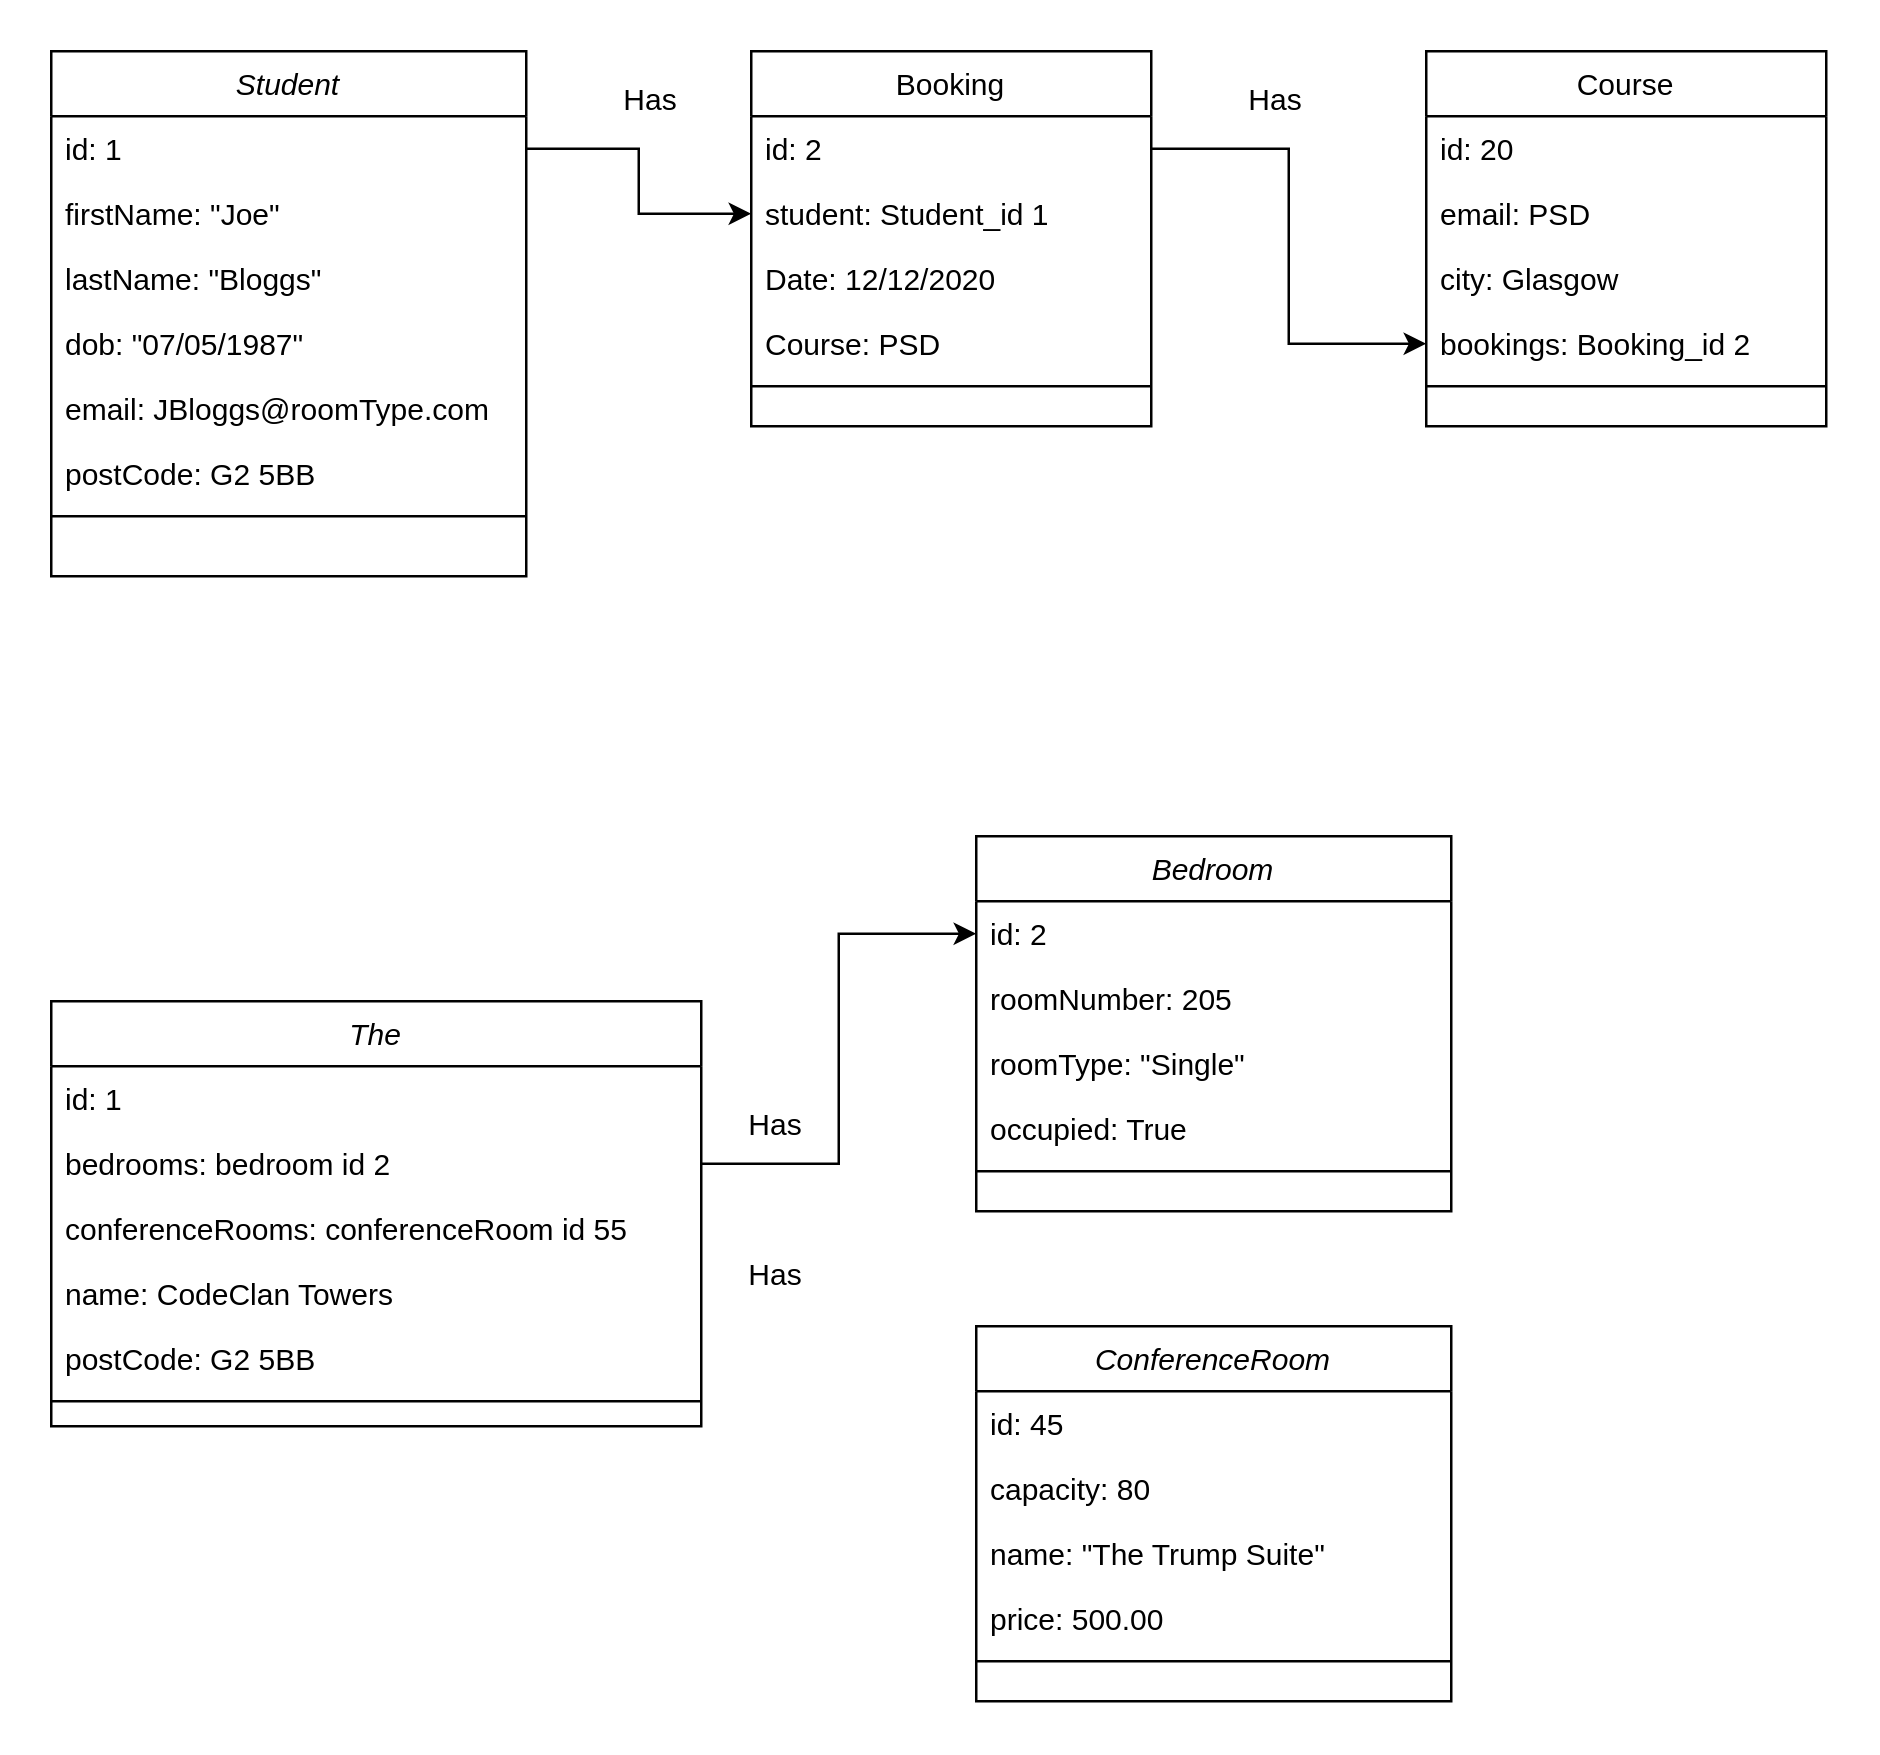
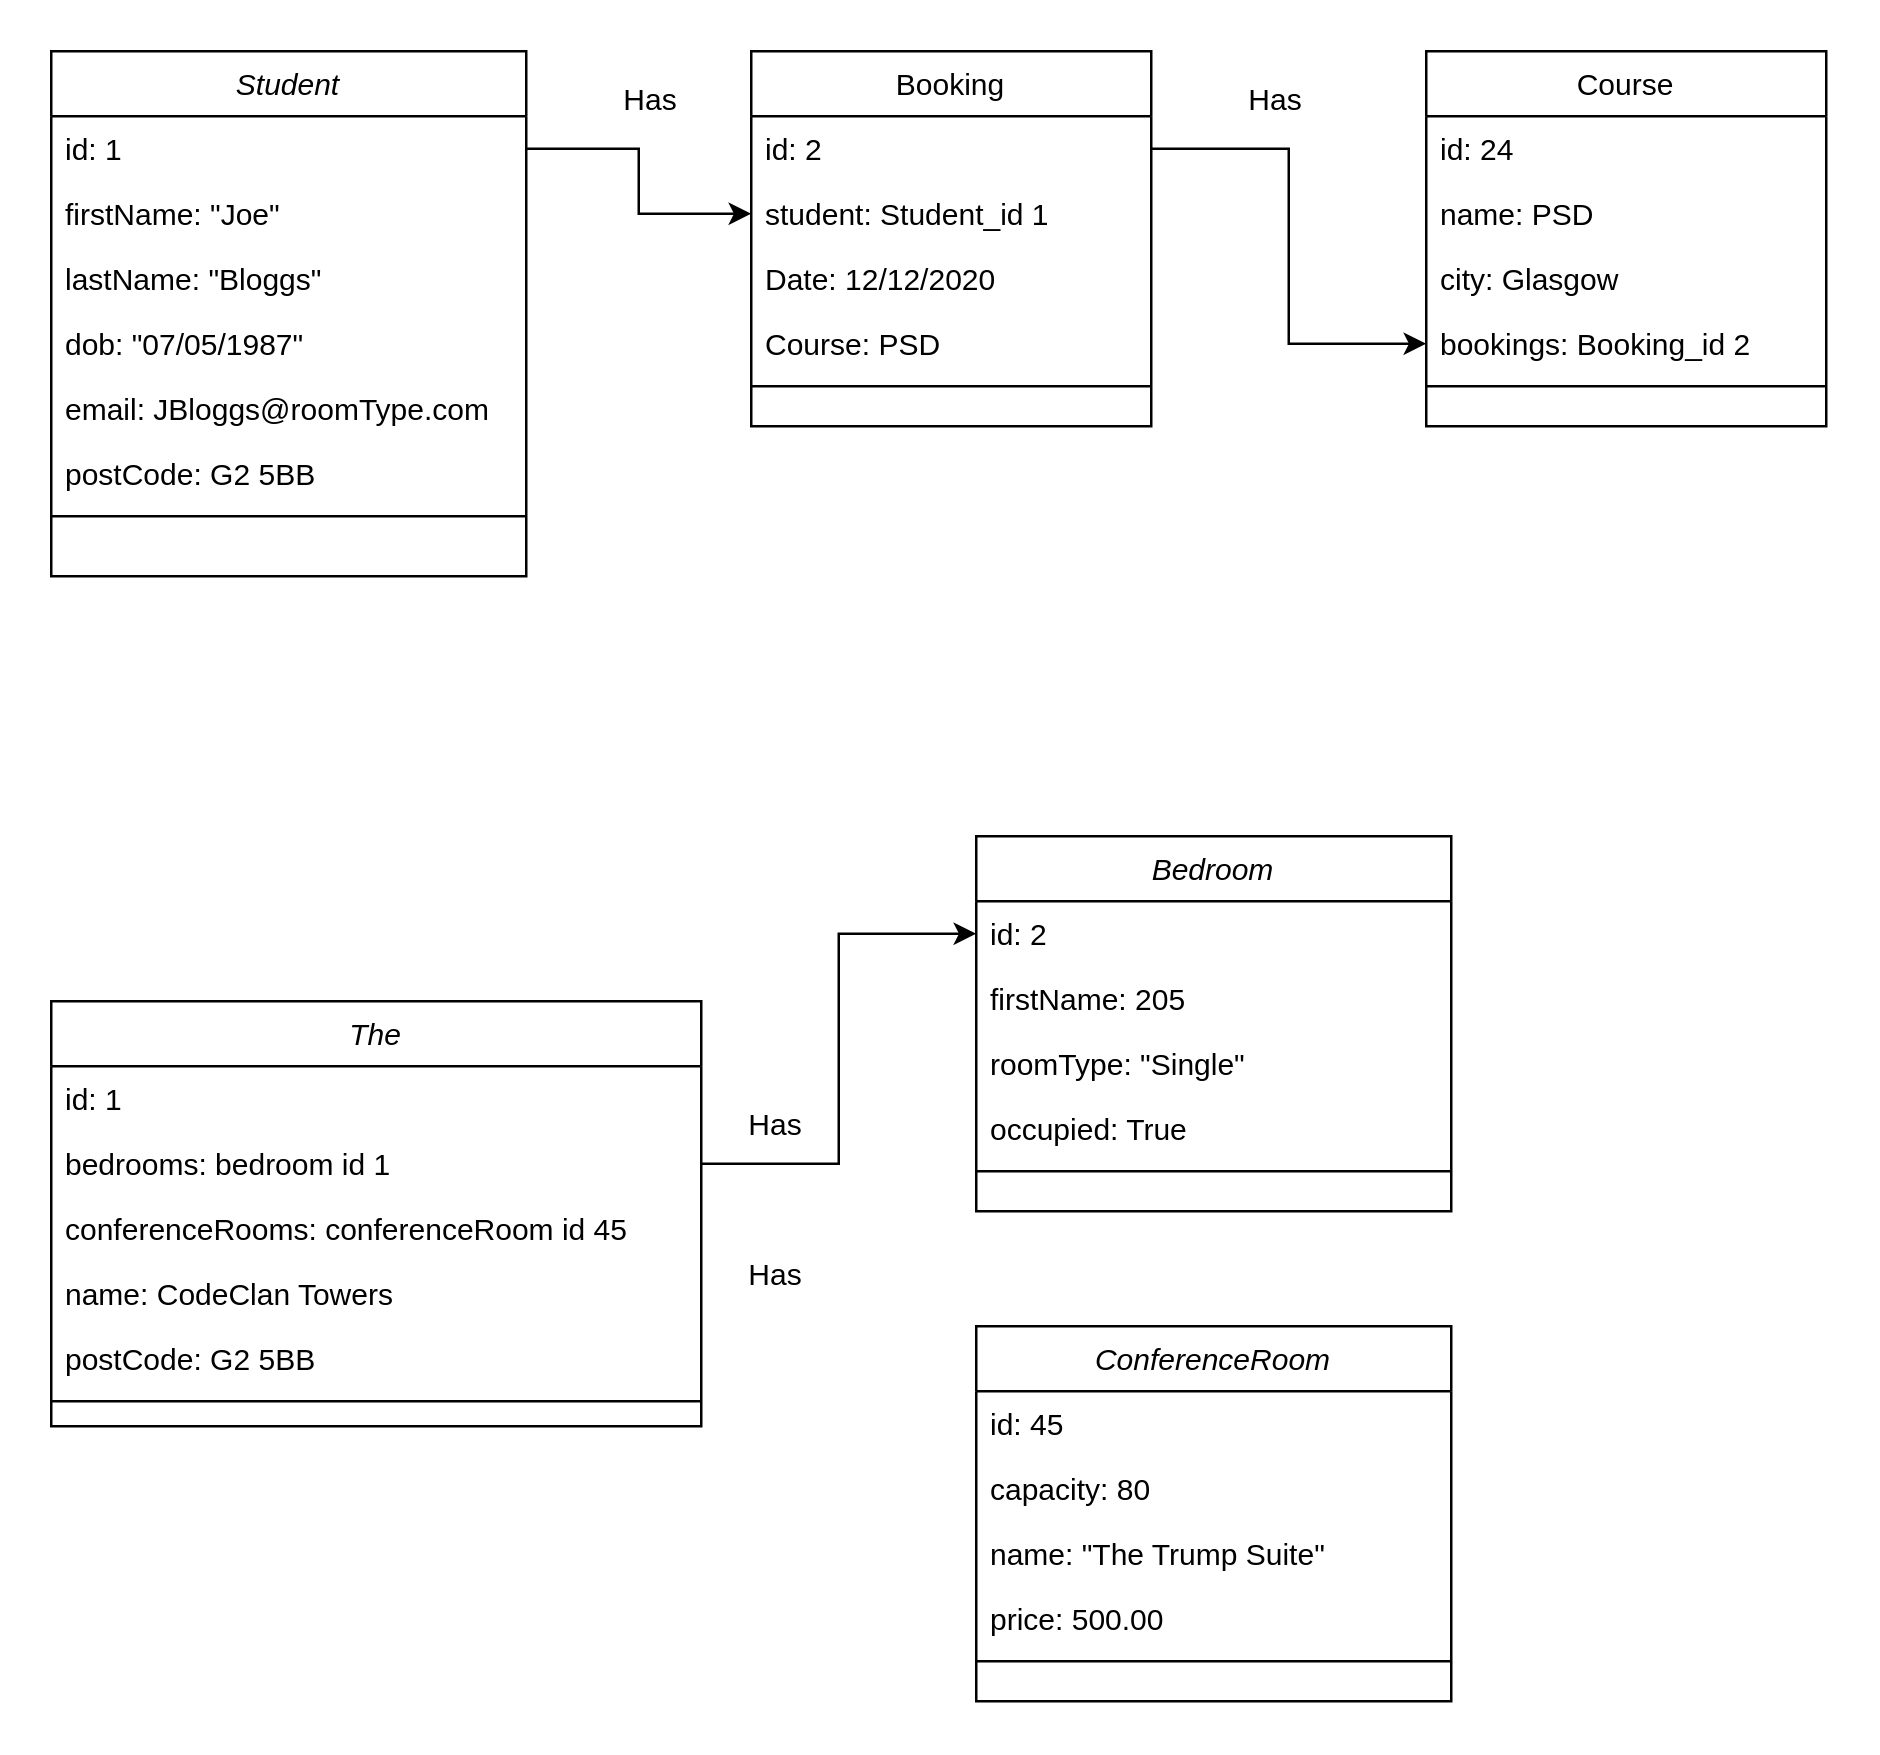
- <mxCell id="18" value="id: 20" style="text;align=left;verticalAlign=top;spacingLeft=4;spacingRight=4;overflow=hidden;rotatable=0;points=[[0,0.5],[1,0.5]];portConstraint=eastwest;" vertex="1" parent="17"><mxGeometry y="26" width="160" height="26" as="geometry" /></mxCell>
+ <mxCell id="18" value="id: 24" style="text;align=left;verticalAlign=top;spacingLeft=4;spacingRight=4;overflow=hidden;rotatable=0;points=[[0,0.5],[1,0.5]];portConstraint=eastwest;" vertex="1" parent="17"><mxGeometry y="26" width="160" height="26" as="geometry" /></mxCell>
- <mxCell id="19" value="email: PSD" style="text;align=left;verticalAlign=top;spacingLeft=4;spacingRight=4;overflow=hidden;rotatable=0;points=[[0,0.5],[1,0.5]];portConstraint=eastwest;rounded=0;shadow=0;html=0;" vertex="1" parent="17"><mxGeometry y="52" width="160" height="26" as="geometry" /></mxCell>
+ <mxCell id="19" value="name: PSD" style="text;align=left;verticalAlign=top;spacingLeft=4;spacingRight=4;overflow=hidden;rotatable=0;points=[[0,0.5],[1,0.5]];portConstraint=eastwest;rounded=0;shadow=0;html=0;" vertex="1" parent="17"><mxGeometry y="52" width="160" height="26" as="geometry" /></mxCell>
- <mxCell id="35" value="roomNumber: 205" style="text;align=left;verticalAlign=top;spacingLeft=4;spacingRight=4;overflow=hidden;rotatable=0;points=[[0,0.5],[1,0.5]];portConstraint=eastwest;" vertex="1" parent="33"><mxGeometry y="52" width="190" height="26" as="geometry" /></mxCell>
+ <mxCell id="35" value="firstName: 205" style="text;align=left;verticalAlign=top;spacingLeft=4;spacingRight=4;overflow=hidden;rotatable=0;points=[[0,0.5],[1,0.5]];portConstraint=eastwest;" vertex="1" parent="33"><mxGeometry y="52" width="190" height="26" as="geometry" /></mxCell>
- <mxCell id="28" value="bedrooms: bedroom id 2" style="text;align=left;verticalAlign=top;spacingLeft=4;spacingRight=4;overflow=hidden;rotatable=0;points=[[0,0.5],[1,0.5]];portConstraint=eastwest;" vertex="1" parent="26"><mxGeometry y="52" width="260" height="26" as="geometry" /></mxCell>
+ <mxCell id="28" value="bedrooms: bedroom id 1" style="text;align=left;verticalAlign=top;spacingLeft=4;spacingRight=4;overflow=hidden;rotatable=0;points=[[0,0.5],[1,0.5]];portConstraint=eastwest;" vertex="1" parent="26"><mxGeometry y="52" width="260" height="26" as="geometry" /></mxCell>
- <mxCell id="29" value="conferenceRooms: conferenceRoom id 55" style="text;align=left;verticalAlign=top;spacingLeft=4;spacingRight=4;overflow=hidden;rotatable=0;points=[[0,0.5],[1,0.5]];portConstraint=eastwest;rounded=0;shadow=0;html=0;" vertex="1" parent="26"><mxGeometry y="78" width="260" height="26" as="geometry" /></mxCell>
+ <mxCell id="29" value="conferenceRooms: conferenceRoom id 45" style="text;align=left;verticalAlign=top;spacingLeft=4;spacingRight=4;overflow=hidden;rotatable=0;points=[[0,0.5],[1,0.5]];portConstraint=eastwest;rounded=0;shadow=0;html=0;" vertex="1" parent="26"><mxGeometry y="78" width="260" height="26" as="geometry" /></mxCell>
